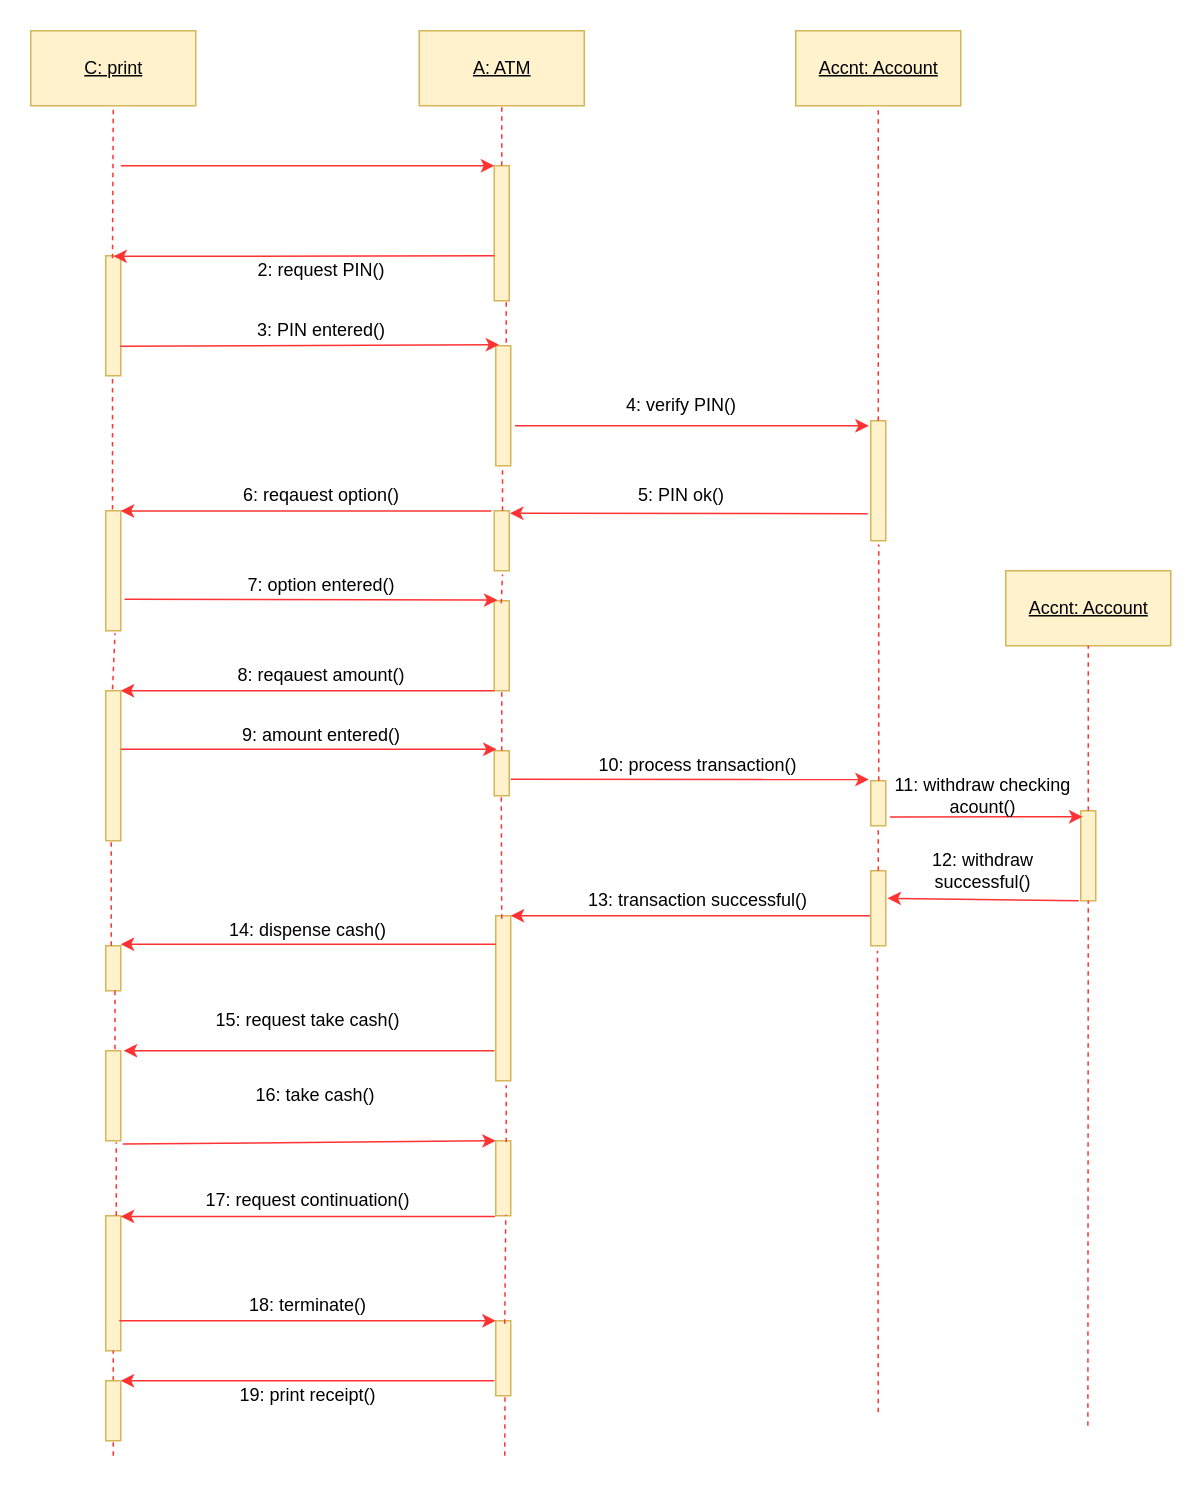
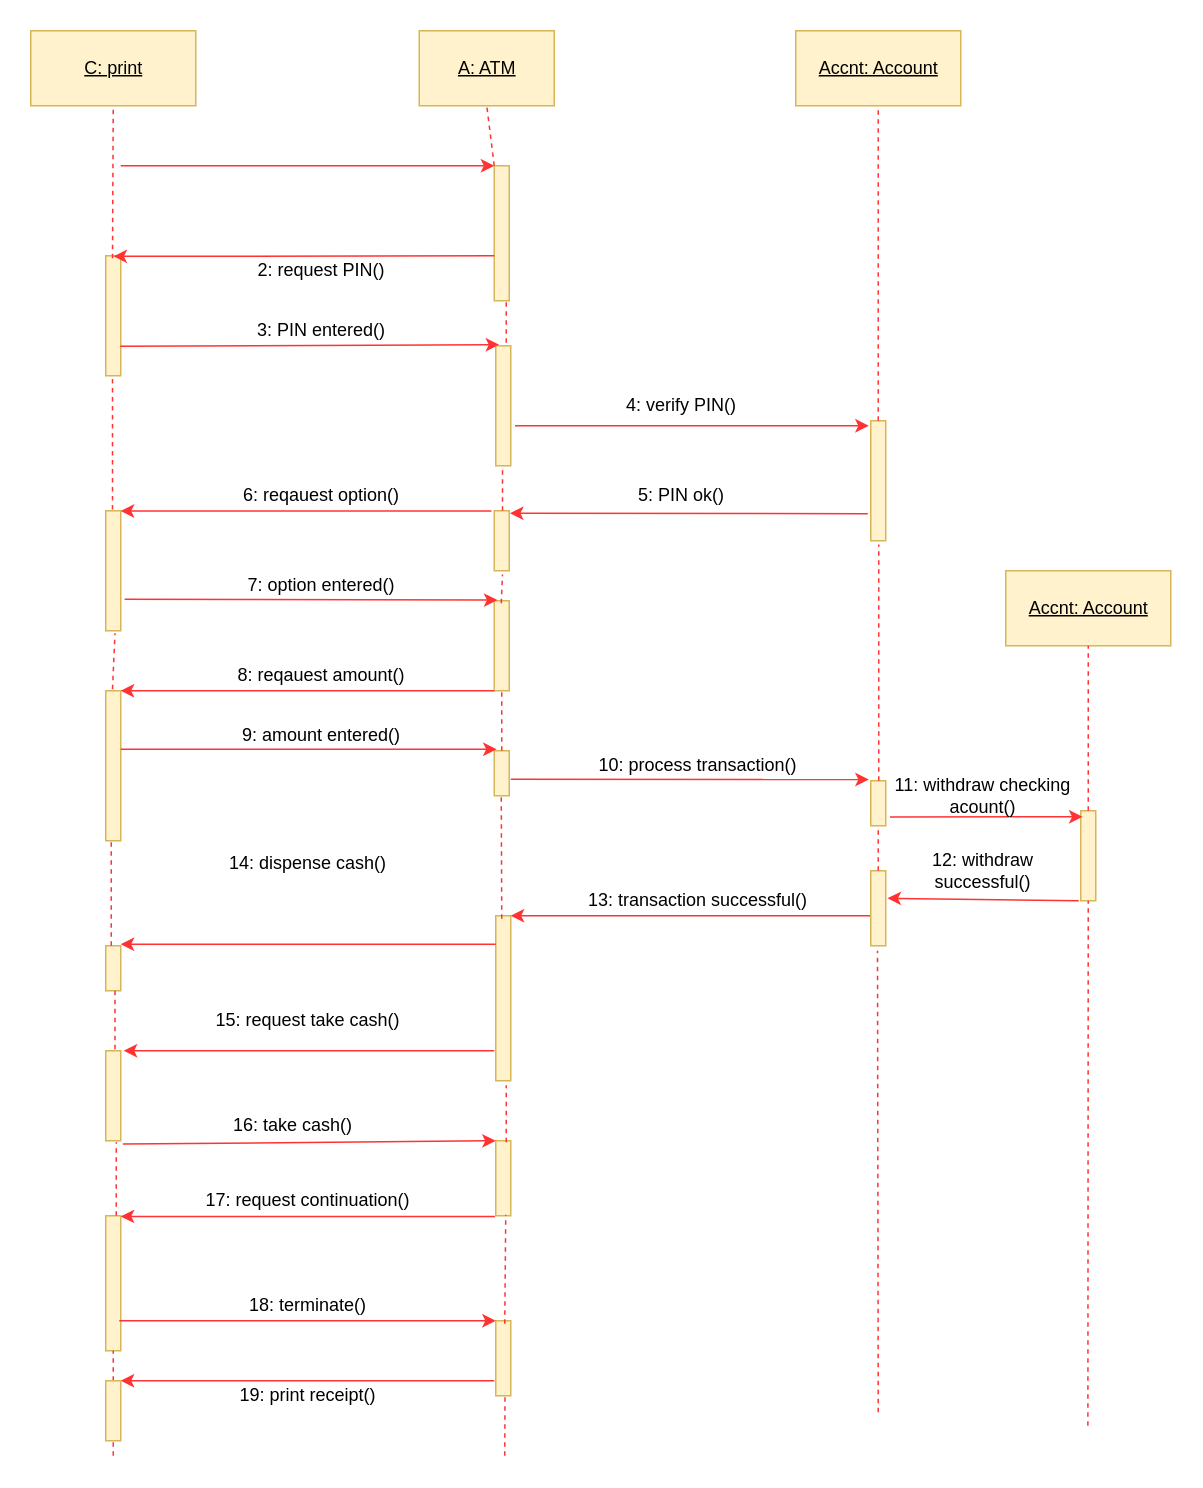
- <mxCell id="3" value="&lt;u&gt;A: ATM&lt;/u&gt;" style="html=1;fillColor=#fff2cc;strokeColor=#d6b656;" parent="1" vertex="1"><mxGeometry x="279" y="20" width="110" height="50" as="geometry" /></mxCell>
+ <mxCell id="3" value="&lt;u&gt;A: ATM&lt;/u&gt;" style="html=1;fillColor=#fff2cc;strokeColor=#d6b656;" parent="1" vertex="1"><mxGeometry x="279" y="20" width="90" height="50" as="geometry" /></mxCell>
- <mxCell id="78" value="14: dispense cash()" style="text;html=1;strokeColor=none;fillColor=none;align=center;verticalAlign=middle;whiteSpace=wrap;rounded=0;" parent="1" vertex="1"><mxGeometry x="120" y="610" width="170" height="20" as="geometry" /></mxCell>
+ <mxCell id="78" value="14: dispense cash()" style="text;html=1;strokeColor=none;fillColor=none;align=center;verticalAlign=middle;whiteSpace=wrap;rounded=0;" parent="1" vertex="1"><mxGeometry x="120" y="565" width="170" height="20" as="geometry" /></mxCell>
- <mxCell id="80" value="16: take cash()" style="text;html=1;strokeColor=none;fillColor=none;align=center;verticalAlign=middle;whiteSpace=wrap;rounded=0;" parent="1" vertex="1"><mxGeometry x="125" y="720" width="170" height="20" as="geometry" /></mxCell>
+ <mxCell id="80" value="16: take cash()" style="text;html=1;strokeColor=none;fillColor=none;align=center;verticalAlign=middle;whiteSpace=wrap;rounded=0;" parent="1" vertex="1"><mxGeometry x="110" y="740" width="170" height="20" as="geometry" /></mxCell>
